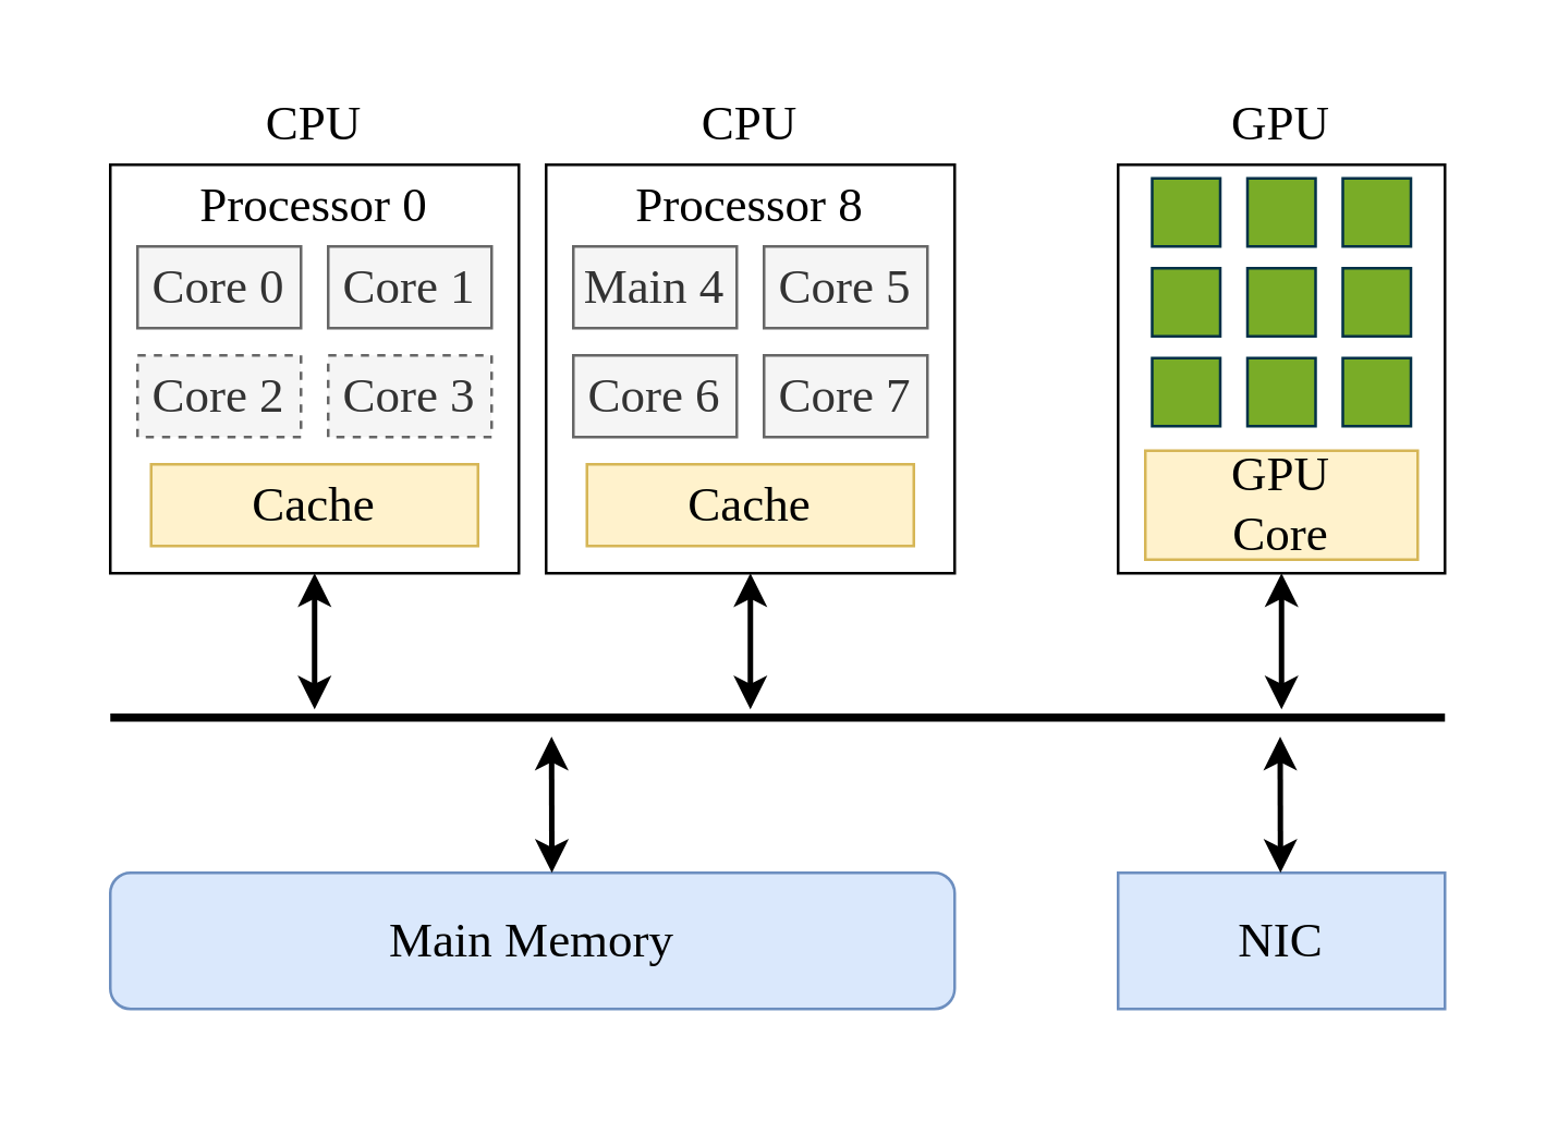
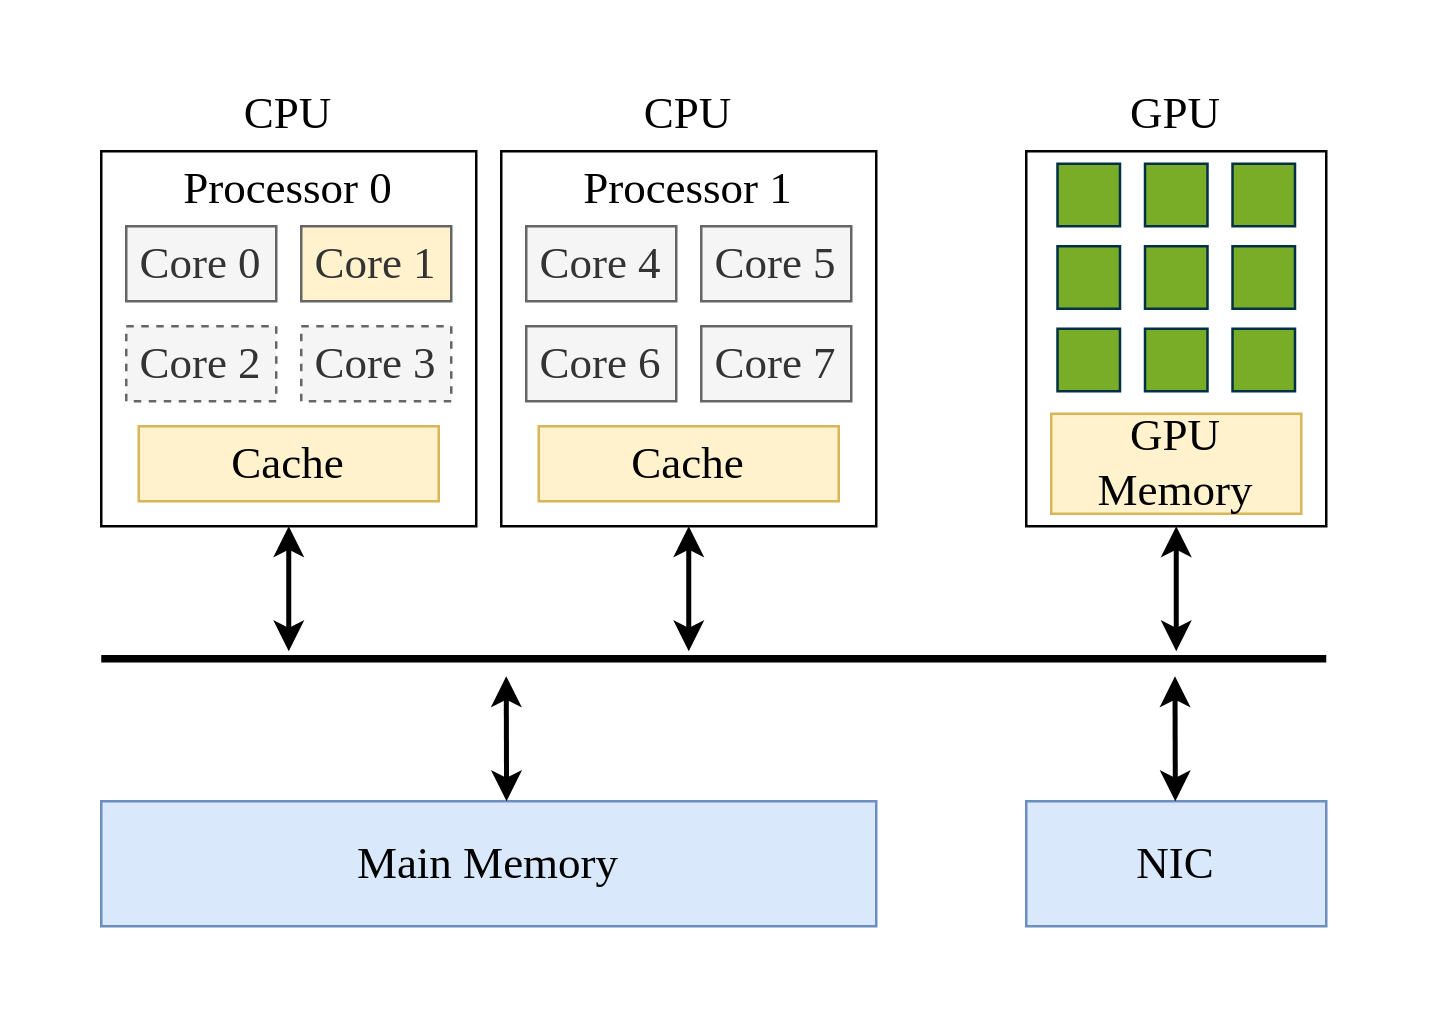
- <mxCell id="10" value="Processor 8" style="text;html=1;strokeColor=none;fillColor=none;align=center;verticalAlign=middle;whiteSpace=wrap;rounded=0;fontSize=18;fontFamily=Times New Roman;" parent="1" vertex="1"><mxGeometry x="230" y="60" width="90" height="30" as="geometry" /></mxCell>
+ <mxCell id="10" value="Processor 1" style="text;html=1;strokeColor=none;fillColor=none;align=center;verticalAlign=middle;whiteSpace=wrap;rounded=0;fontSize=18;fontFamily=Times New Roman;" parent="1" vertex="1"><mxGeometry x="230" y="60" width="90" height="30" as="geometry" /></mxCell>
- <mxCell id="6" value="Core&amp;nbsp;1" style="rounded=0;whiteSpace=wrap;html=1;fontSize=18;fillColor=#f5f5f5;strokeColor=#666666;fontColor=#333333;fontFamily=Times New Roman;" parent="1" vertex="1"><mxGeometry x="120" y="90" width="60" height="30" as="geometry" /></mxCell>
+ <mxCell id="6" value="Core&amp;nbsp;1" style="rounded=0;whiteSpace=wrap;html=1;fontSize=18;fillColor=#fff2cc;strokeColor=#666666;fontColor=#333333;fontFamily=Times New Roman;" parent="1" vertex="1"><mxGeometry x="120" y="90" width="60" height="30" as="geometry" /></mxCell>
- <mxCell id="11" value="Main&amp;nbsp;4" style="rounded=0;whiteSpace=wrap;html=1;fontSize=18;fillColor=#f5f5f5;strokeColor=#666666;fontColor=#333333;fontFamily=Times New Roman;" parent="1" vertex="1"><mxGeometry x="210" y="90" width="60" height="30" as="geometry" /></mxCell>
+ <mxCell id="11" value="Core&amp;nbsp;4" style="rounded=0;whiteSpace=wrap;html=1;fontSize=18;fillColor=#f5f5f5;strokeColor=#666666;fontColor=#333333;fontFamily=Times New Roman;" parent="1" vertex="1"><mxGeometry x="210" y="90" width="60" height="30" as="geometry" /></mxCell>
- <mxCell id="34" value="GPU&lt;br&gt;Core" style="rounded=0;whiteSpace=wrap;html=1;fontSize=18;fillColor=#fff2cc;strokeColor=#d6b656;fontFamily=Times New Roman;" parent="1" vertex="1"><mxGeometry x="420" y="165" width="100" height="40" as="geometry" /></mxCell>
+ <mxCell id="34" value="GPU&lt;br&gt;Memory" style="rounded=0;whiteSpace=wrap;html=1;fontSize=18;fillColor=#fff2cc;strokeColor=#d6b656;fontFamily=Times New Roman;" parent="1" vertex="1"><mxGeometry x="420" y="165" width="100" height="40" as="geometry" /></mxCell>
- <mxCell id="20" value="Main Memory" style="whiteSpace=wrap;html=1;fontSize=18;fillColor=#dae8fc;strokeColor=#6c8ebf;fontFamily=Times New Roman;rounded=1;" parent="1" vertex="1"><mxGeometry x="40" y="320" width="310" height="50" as="geometry" /></mxCell>
+ <mxCell id="20" value="Main Memory" style="rounded=0;whiteSpace=wrap;html=1;fontSize=18;fillColor=#dae8fc;strokeColor=#6c8ebf;fontFamily=Times New Roman;" parent="1" vertex="1"><mxGeometry x="40" y="320" width="310" height="50" as="geometry" /></mxCell>
